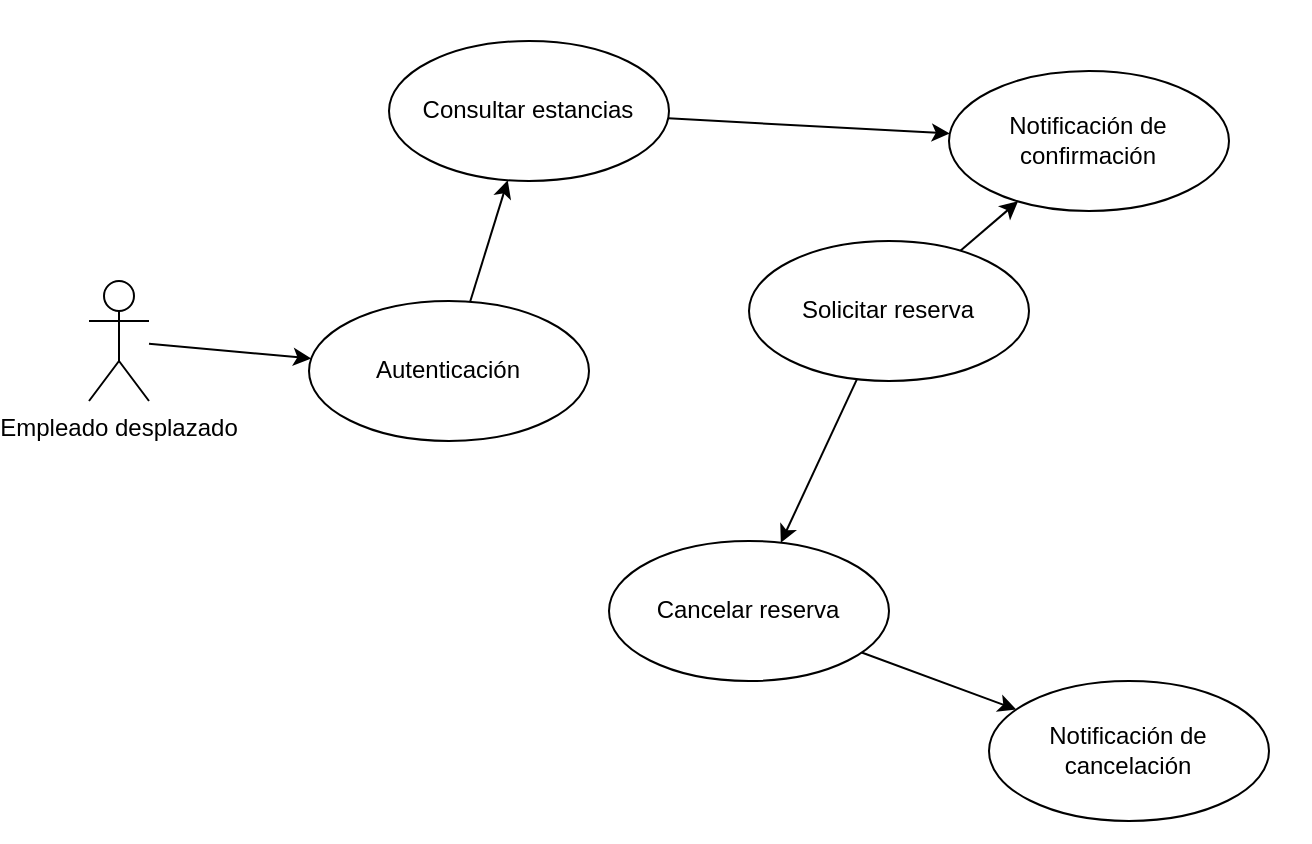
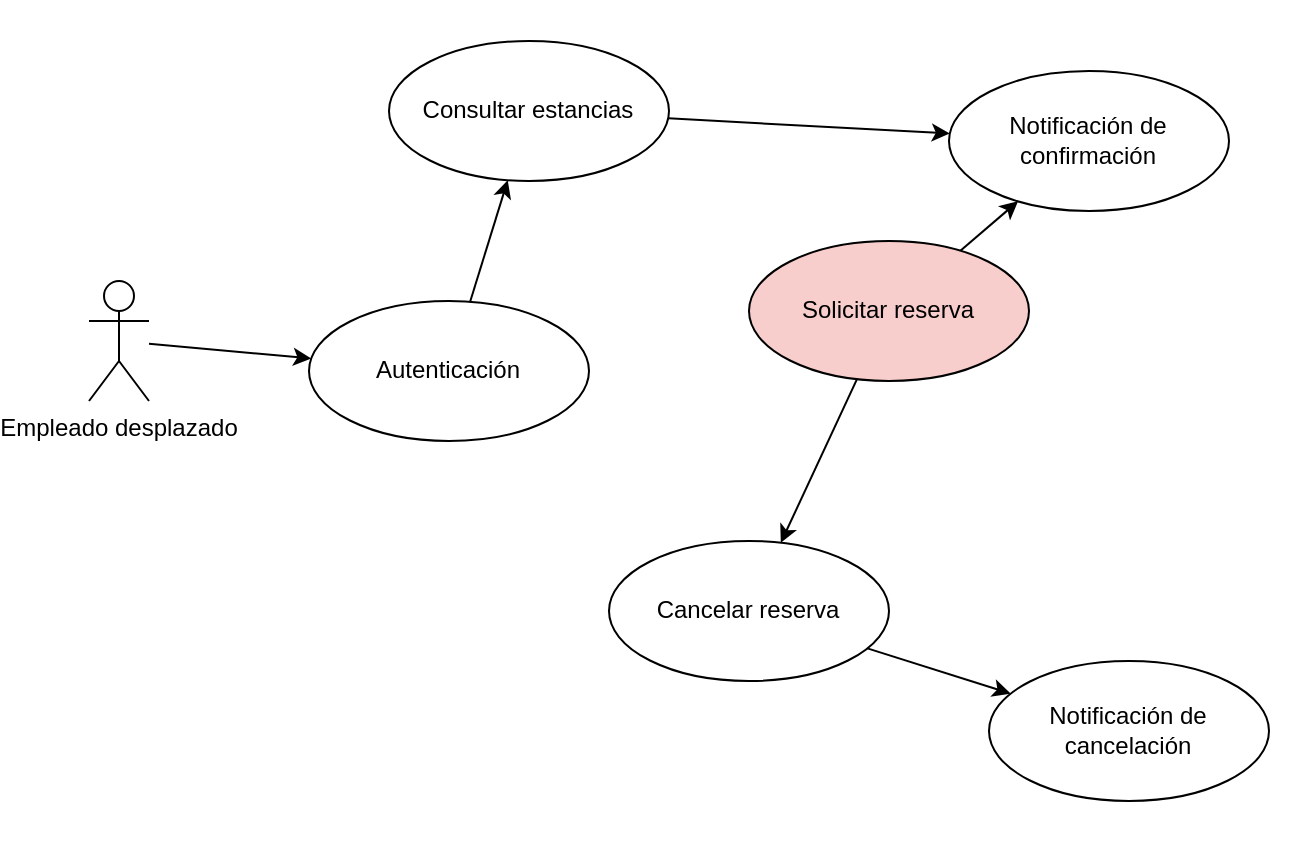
- <mxCell id="7" value="Solicitar reserva" style="ellipse;whiteSpace=wrap;html=1;" parent="1" vertex="1"><mxGeometry x="350" y="120" width="140" height="70" as="geometry" /></mxCell>
+ <mxCell id="7" value="Solicitar reserva" style="ellipse;whiteSpace=wrap;html=1;fillColor=#f8cecc;" parent="1" vertex="1"><mxGeometry x="350" y="120" width="140" height="70" as="geometry" /></mxCell>
- <mxCell id="12" value="Notificación de cancelación" style="ellipse;whiteSpace=wrap;html=1;" parent="1" vertex="1"><mxGeometry x="470" y="340" width="140" height="70" as="geometry" /></mxCell>
+ <mxCell id="12" value="Notificación de cancelación" style="ellipse;whiteSpace=wrap;html=1;" parent="1" vertex="1"><mxGeometry x="470" y="330" width="140" height="70" as="geometry" /></mxCell>
